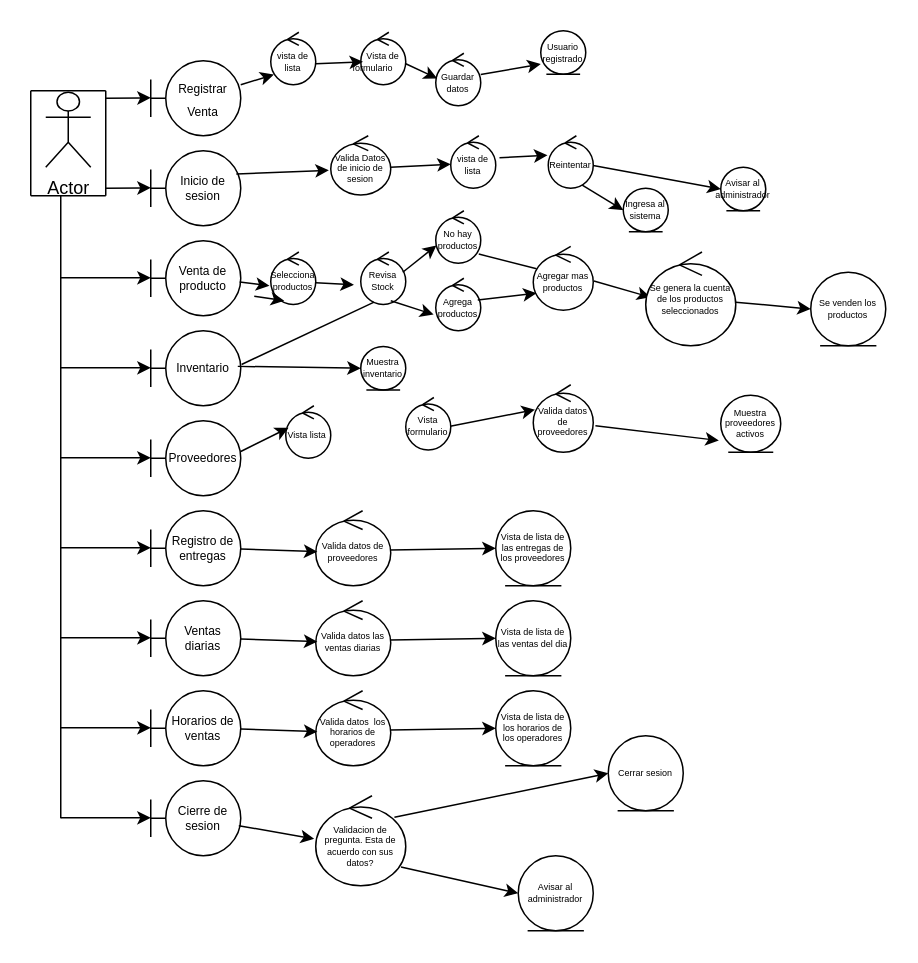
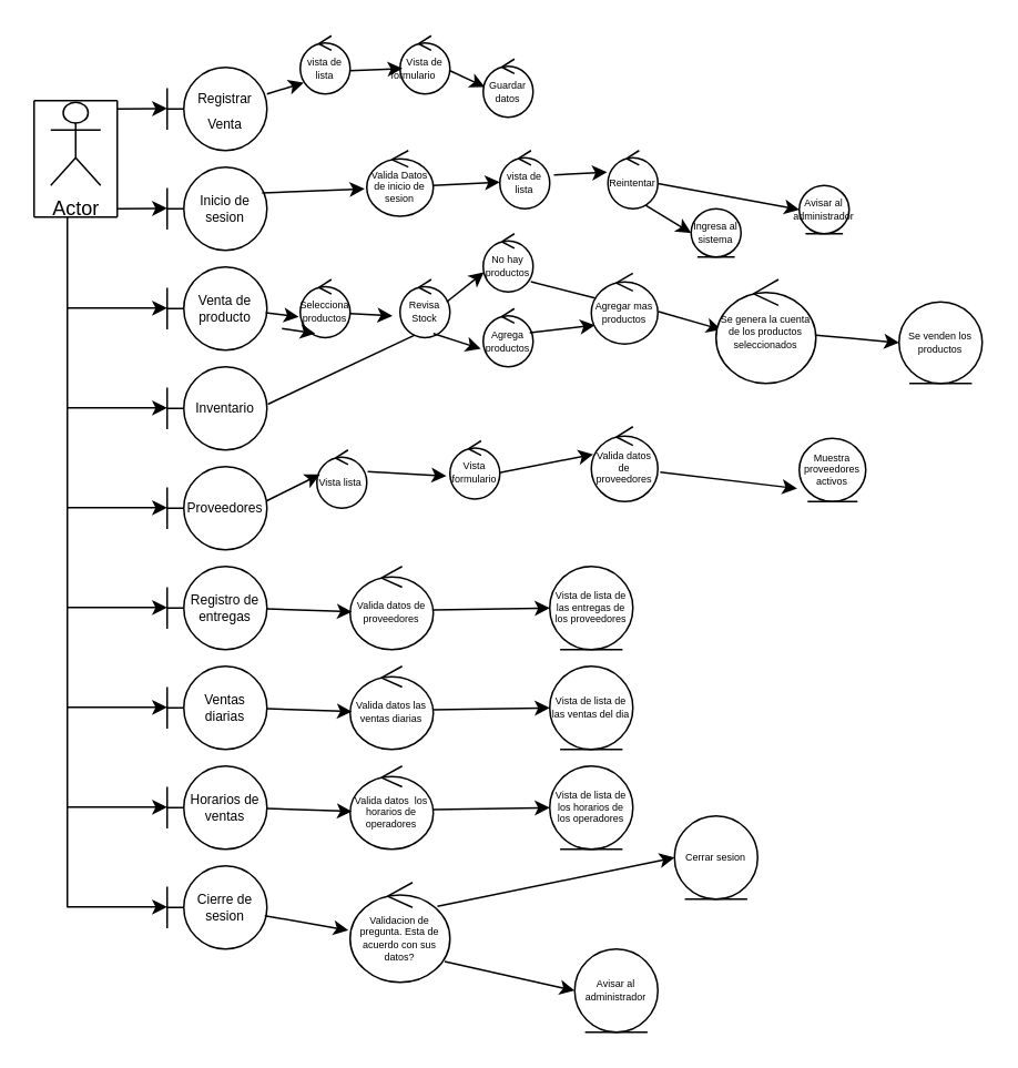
- <mxCell id="28" value="Usuario registrado" style="ellipse;shape=umlEntity;whiteSpace=wrap;html=1;fontSize=6;" vertex="1" parent="1"><mxGeometry x="360" width="30" height="29" as="geometry" y="20" /></mxCell>
- <mxCell id="30" value="" style="endArrow=classic;html=1;rounded=0;exitX=1;exitY=0.407;exitDx=0;exitDy=0;exitPerimeter=0;entryX=0;entryY=0.767;entryDx=0;entryDy=0;entryPerimeter=0;" edge="1" parent="1" source="29" target="28"><mxGeometry width="50" height="50" relative="1" as="geometry"><mxPoint x="430" y="210" as="sourcePoint" /><mxPoint x="480" y="160" as="targetPoint" /></mxGeometry></mxCell>
- <mxCell id="60" value="" style="endArrow=classic;html=1;rounded=0;exitX=0.967;exitY=0.475;exitDx=0;exitDy=0;exitPerimeter=0;entryX=0;entryY=0.5;entryDx=0;entryDy=0;" edge="1" parent="1" source="10" target="59"><mxGeometry width="50" height="50" relative="1" as="geometry"><mxPoint x="280" y="300" as="sourcePoint" /><mxPoint x="330" y="250" as="targetPoint" /></mxGeometry></mxCell>
- <mxCell id="59" value="Muestra inventario" style="ellipse;shape=umlEntity;whiteSpace=wrap;html=1;fontSize=6;" vertex="1" parent="1"><mxGeometry x="240" y="230.5" width="30" height="29" as="geometry" /></mxCell>
+ <mxCell id="69" value="" style="endArrow=classic;html=1;rounded=0;exitX=1.018;exitY=0.373;exitDx=0;exitDy=0;exitPerimeter=0;entryX=-0.069;entryY=0.604;entryDx=0;entryDy=0;entryPerimeter=0;" edge="1" parent="1" source="64" target="70"><mxGeometry width="50" height="50" relative="1" as="geometry"><mxPoint x="258" y="290.25" as="sourcePoint" /><mxPoint x="356" y="273" as="targetPoint" /></mxGeometry></mxCell>
